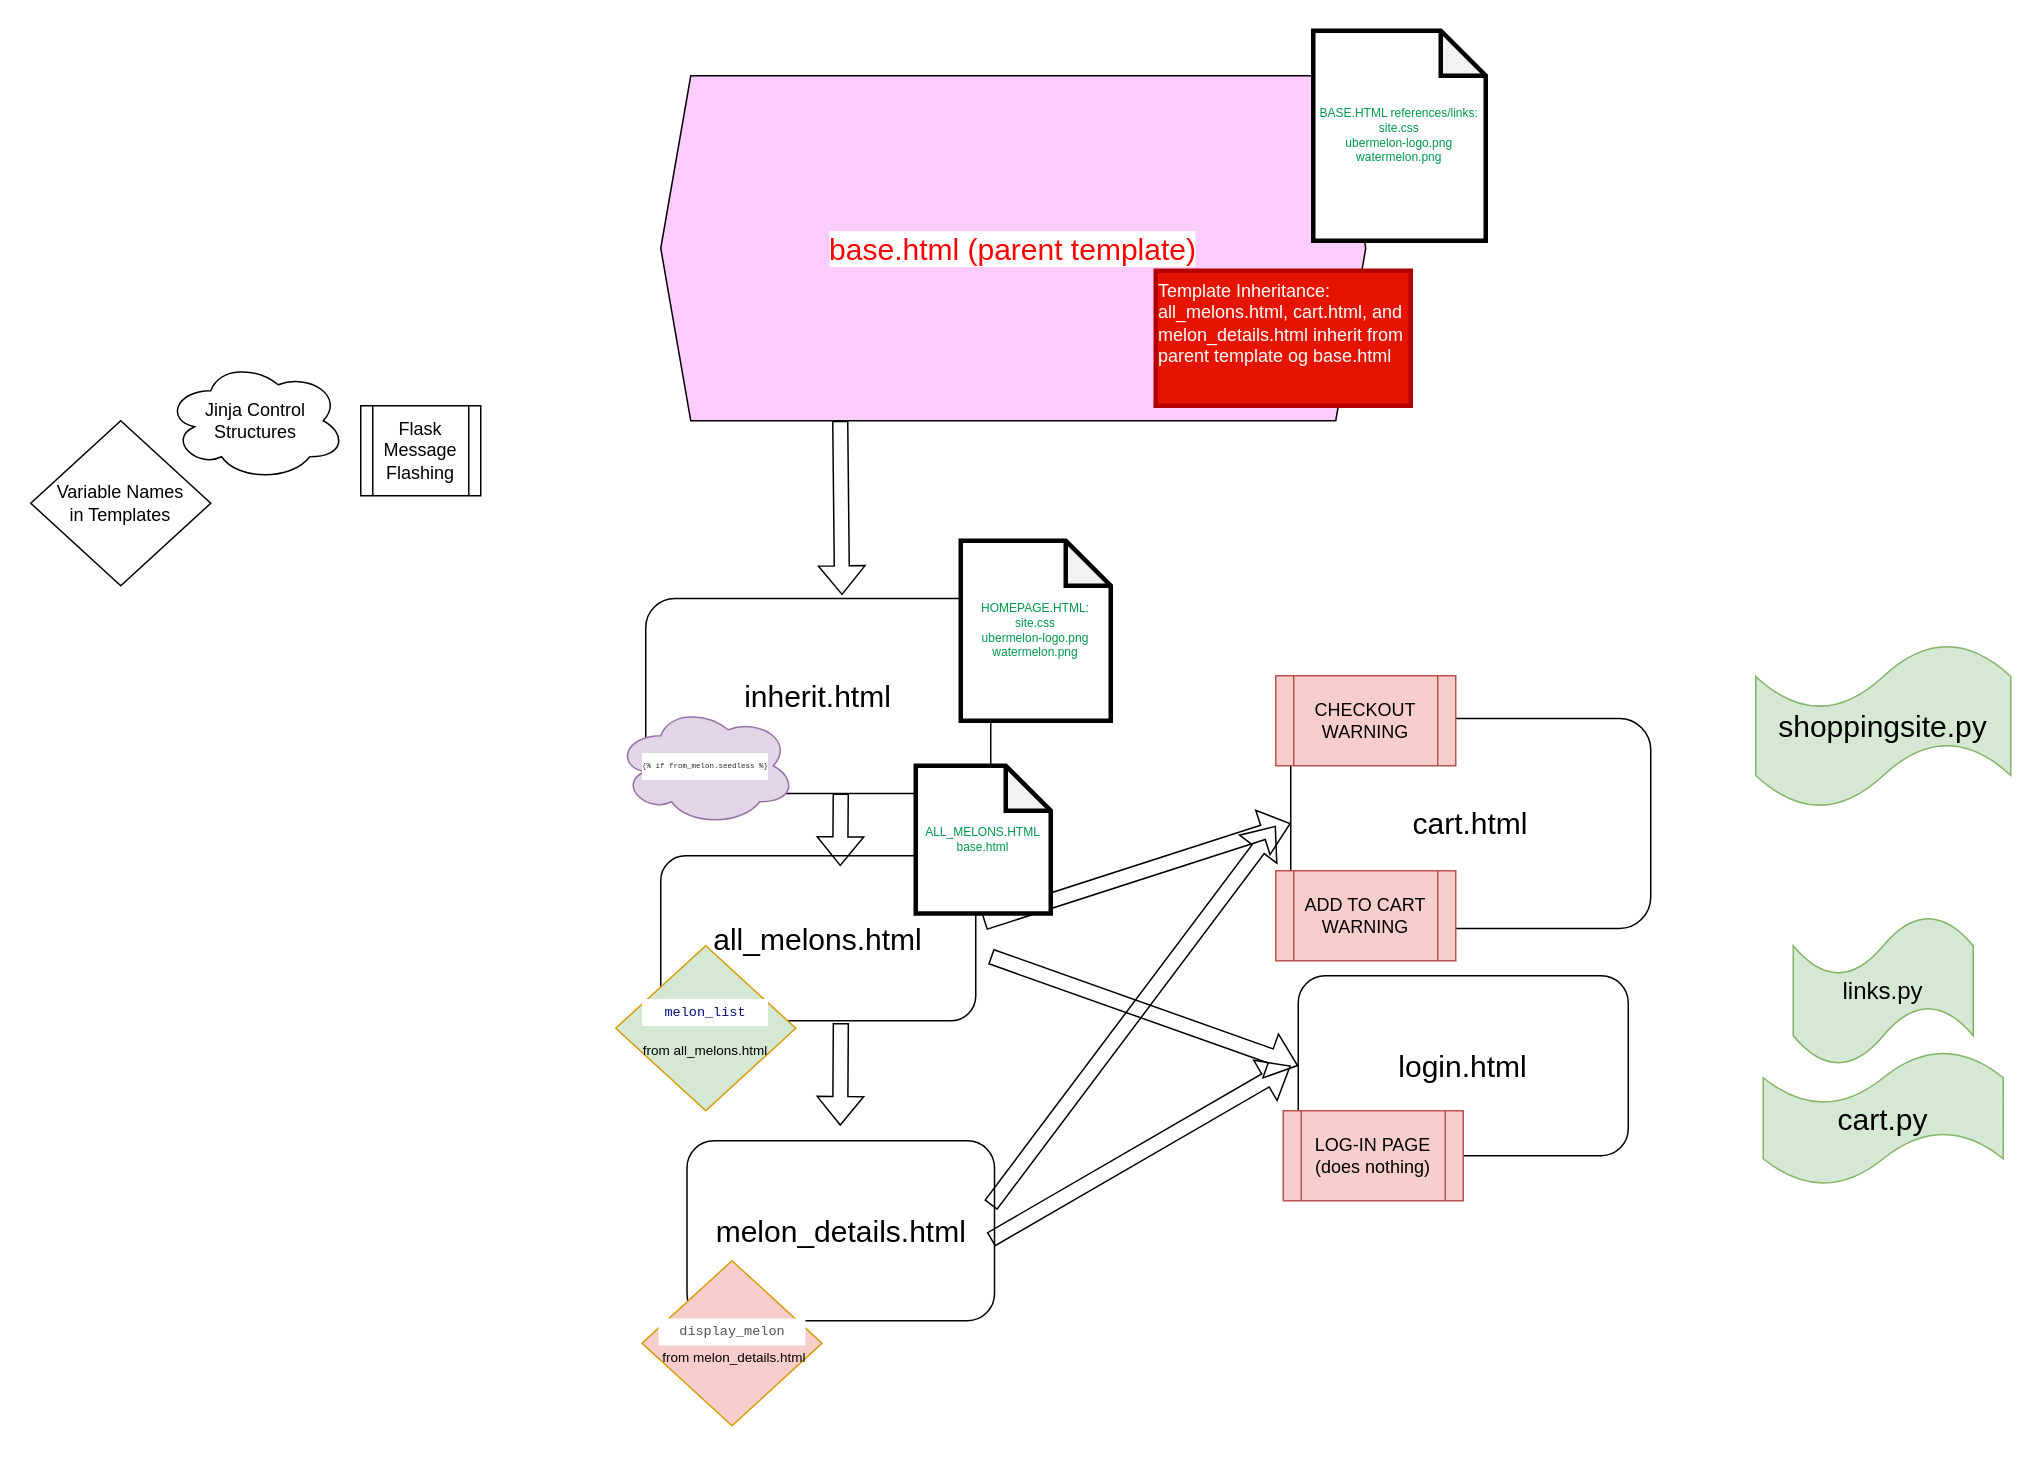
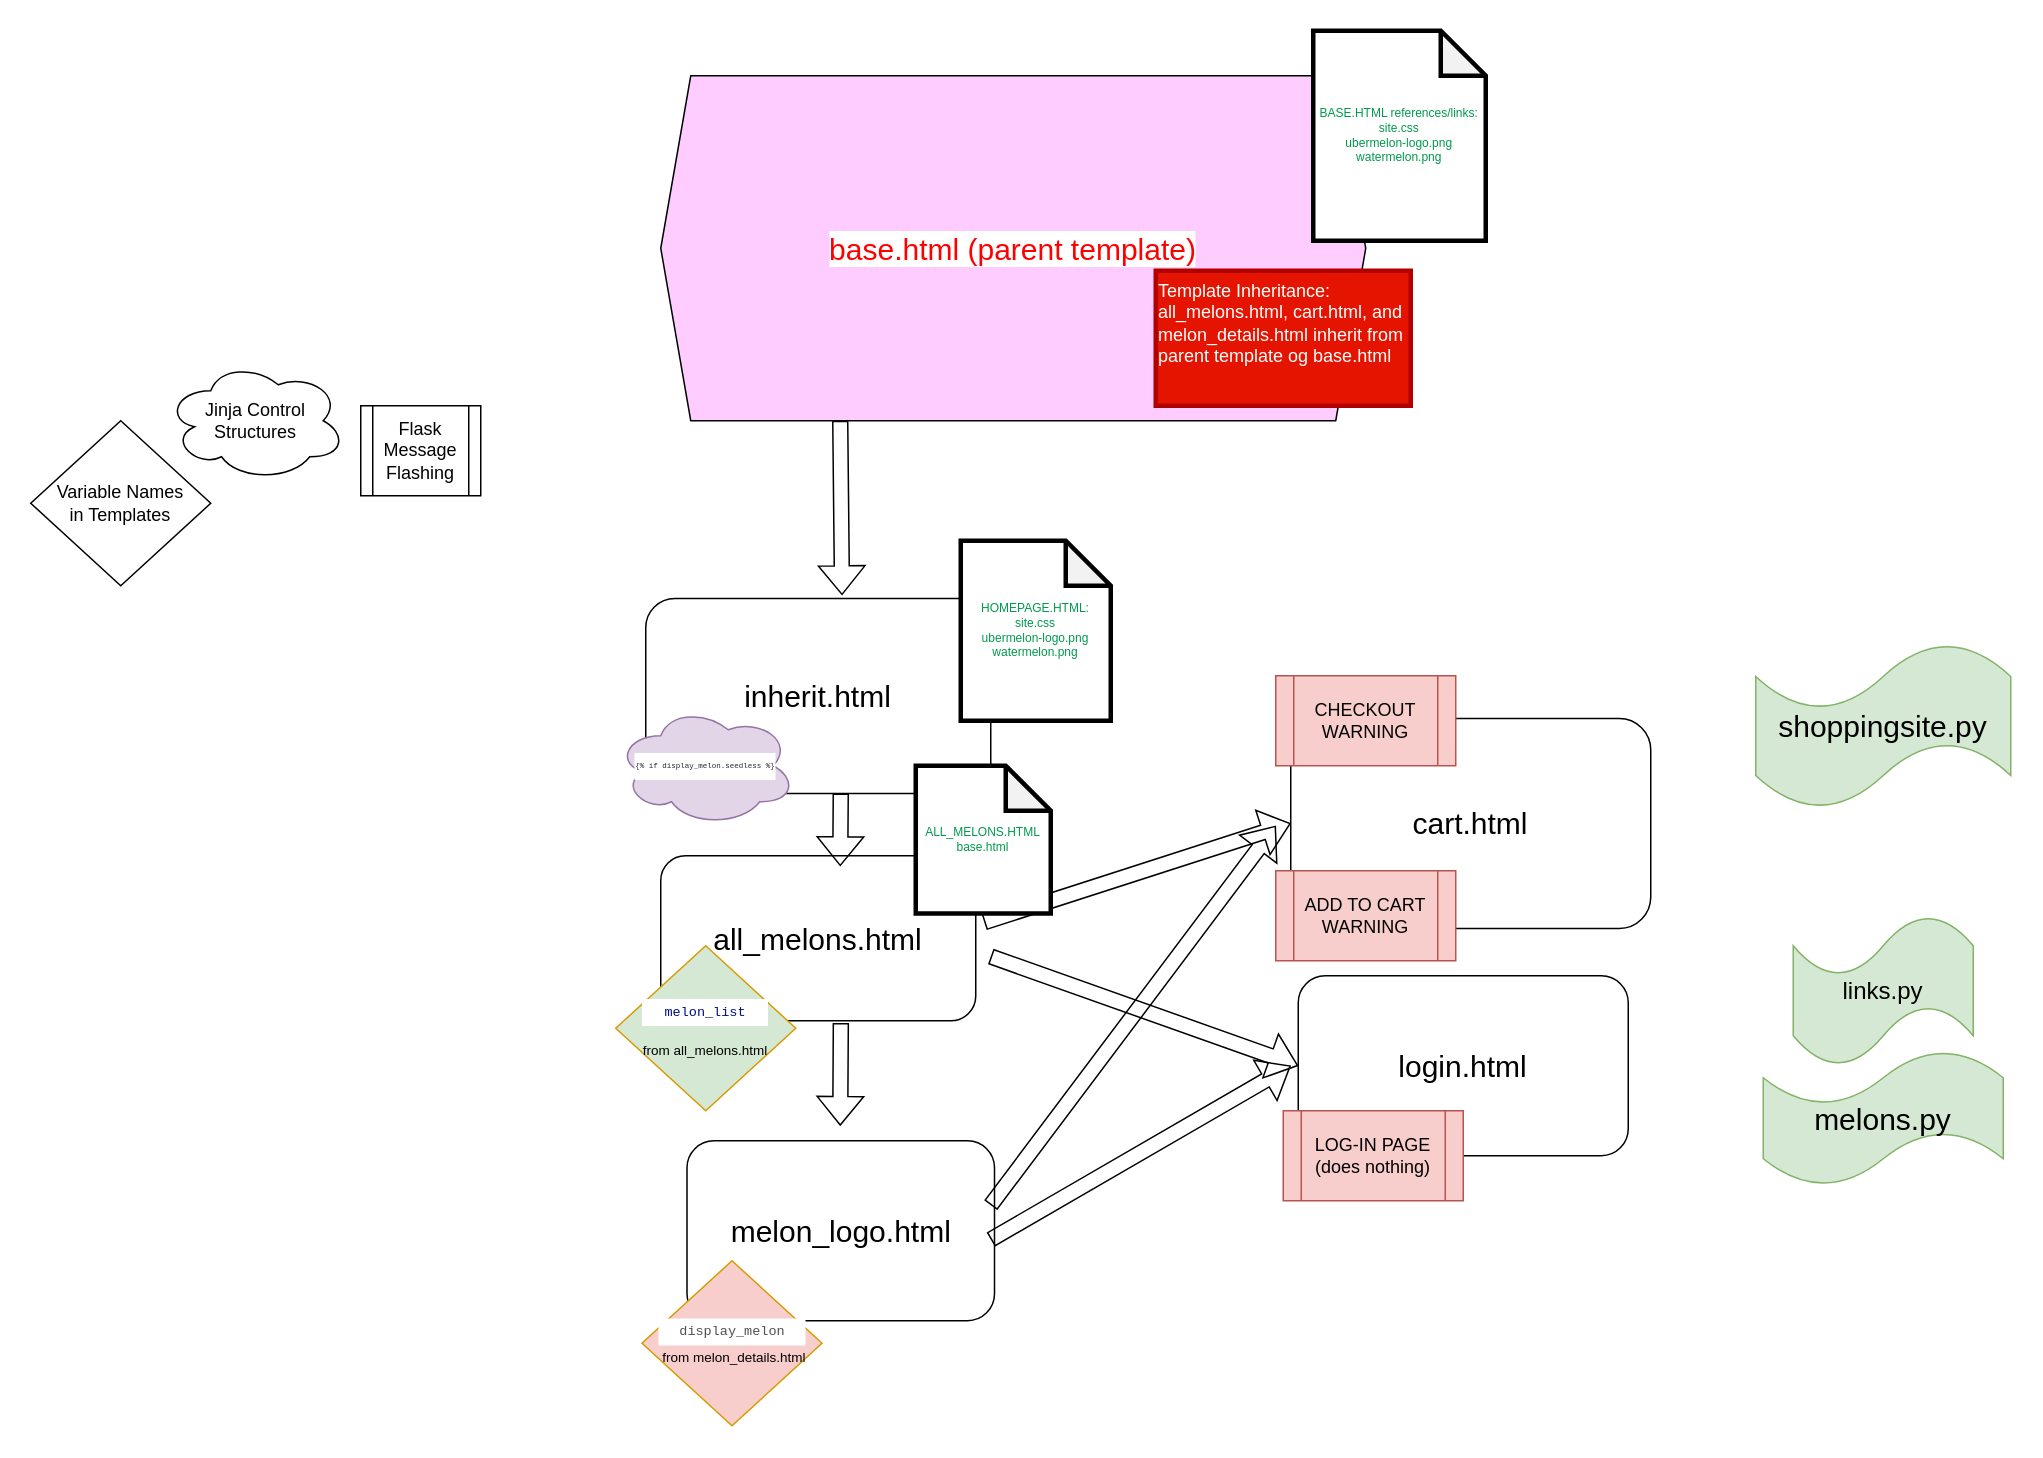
- <mxCell id="20" value="&lt;div style=&quot;color: rgb(41, 41, 41); background-color: rgb(255, 255, 255); font-family: Menlo, Monaco, &amp;quot;Courier New&amp;quot;, monospace; font-weight: normal; font-size: 5px; line-height: 18px;&quot;&gt;&lt;div style=&quot;font-size: 5px;&quot;&gt;&lt;span style=&quot;color: rgb(41, 41, 41); font-size: 5px;&quot;&gt;{% if from_melon.seedless %}&lt;/span&gt;&lt;/div&gt;&lt;/div&gt;" style="ellipse;shape=cloud;whiteSpace=wrap;html=1;fillColor=#e1d5e7;strokeColor=#9673a6;" vertex="1" parent="1"><mxGeometry x="410" y="470" width="120" height="80" as="geometry" /></mxCell>
+ <mxCell id="20" value="&lt;div style=&quot;color: rgb(41, 41, 41); background-color: rgb(255, 255, 255); font-family: Menlo, Monaco, &amp;quot;Courier New&amp;quot;, monospace; font-weight: normal; font-size: 5px; line-height: 18px;&quot;&gt;&lt;div style=&quot;font-size: 5px;&quot;&gt;&lt;span style=&quot;color: rgb(41, 41, 41); font-size: 5px;&quot;&gt;{% if display_melon.seedless %}&lt;/span&gt;&lt;/div&gt;&lt;/div&gt;" style="ellipse;shape=cloud;whiteSpace=wrap;html=1;fillColor=#e1d5e7;strokeColor=#9673a6;" vertex="1" parent="1"><mxGeometry x="410" y="470" width="120" height="80" as="geometry" /></mxCell>
- <mxCell id="16" value="&lt;font style=&quot;font-size: 20px;&quot;&gt;cart.py&lt;/font&gt;" style="shape=tape;whiteSpace=wrap;html=1;fontSize=9;fillColor=#d5e8d4;strokeColor=#82b366;" vertex="1" parent="1"><mxGeometry x="1175" y="700" width="160" height="90" as="geometry" /></mxCell>
+ <mxCell id="16" value="&lt;font style=&quot;font-size: 20px;&quot;&gt;melons.py&lt;/font&gt;" style="shape=tape;whiteSpace=wrap;html=1;fontSize=9;fillColor=#d5e8d4;strokeColor=#82b366;" vertex="1" parent="1"><mxGeometry x="1175" y="700" width="160" height="90" as="geometry" /></mxCell>
- <mxCell id="2" value="&lt;font style=&quot;font-size: 20px;&quot;&gt;melon_details.html&lt;/font&gt;" style="rounded=1;whiteSpace=wrap;html=1;fontSize=12;glass=0;strokeWidth=1;shadow=0;" vertex="1" parent="1"><mxGeometry x="457.5" y="760" width="205" height="120" as="geometry" /></mxCell>
+ <mxCell id="2" value="&lt;font style=&quot;font-size: 20px;&quot;&gt;melon_logo.html&lt;/font&gt;" style="rounded=1;whiteSpace=wrap;html=1;fontSize=12;glass=0;strokeWidth=1;shadow=0;" vertex="1" parent="1"><mxGeometry x="457.5" y="760" width="205" height="120" as="geometry" /></mxCell>
